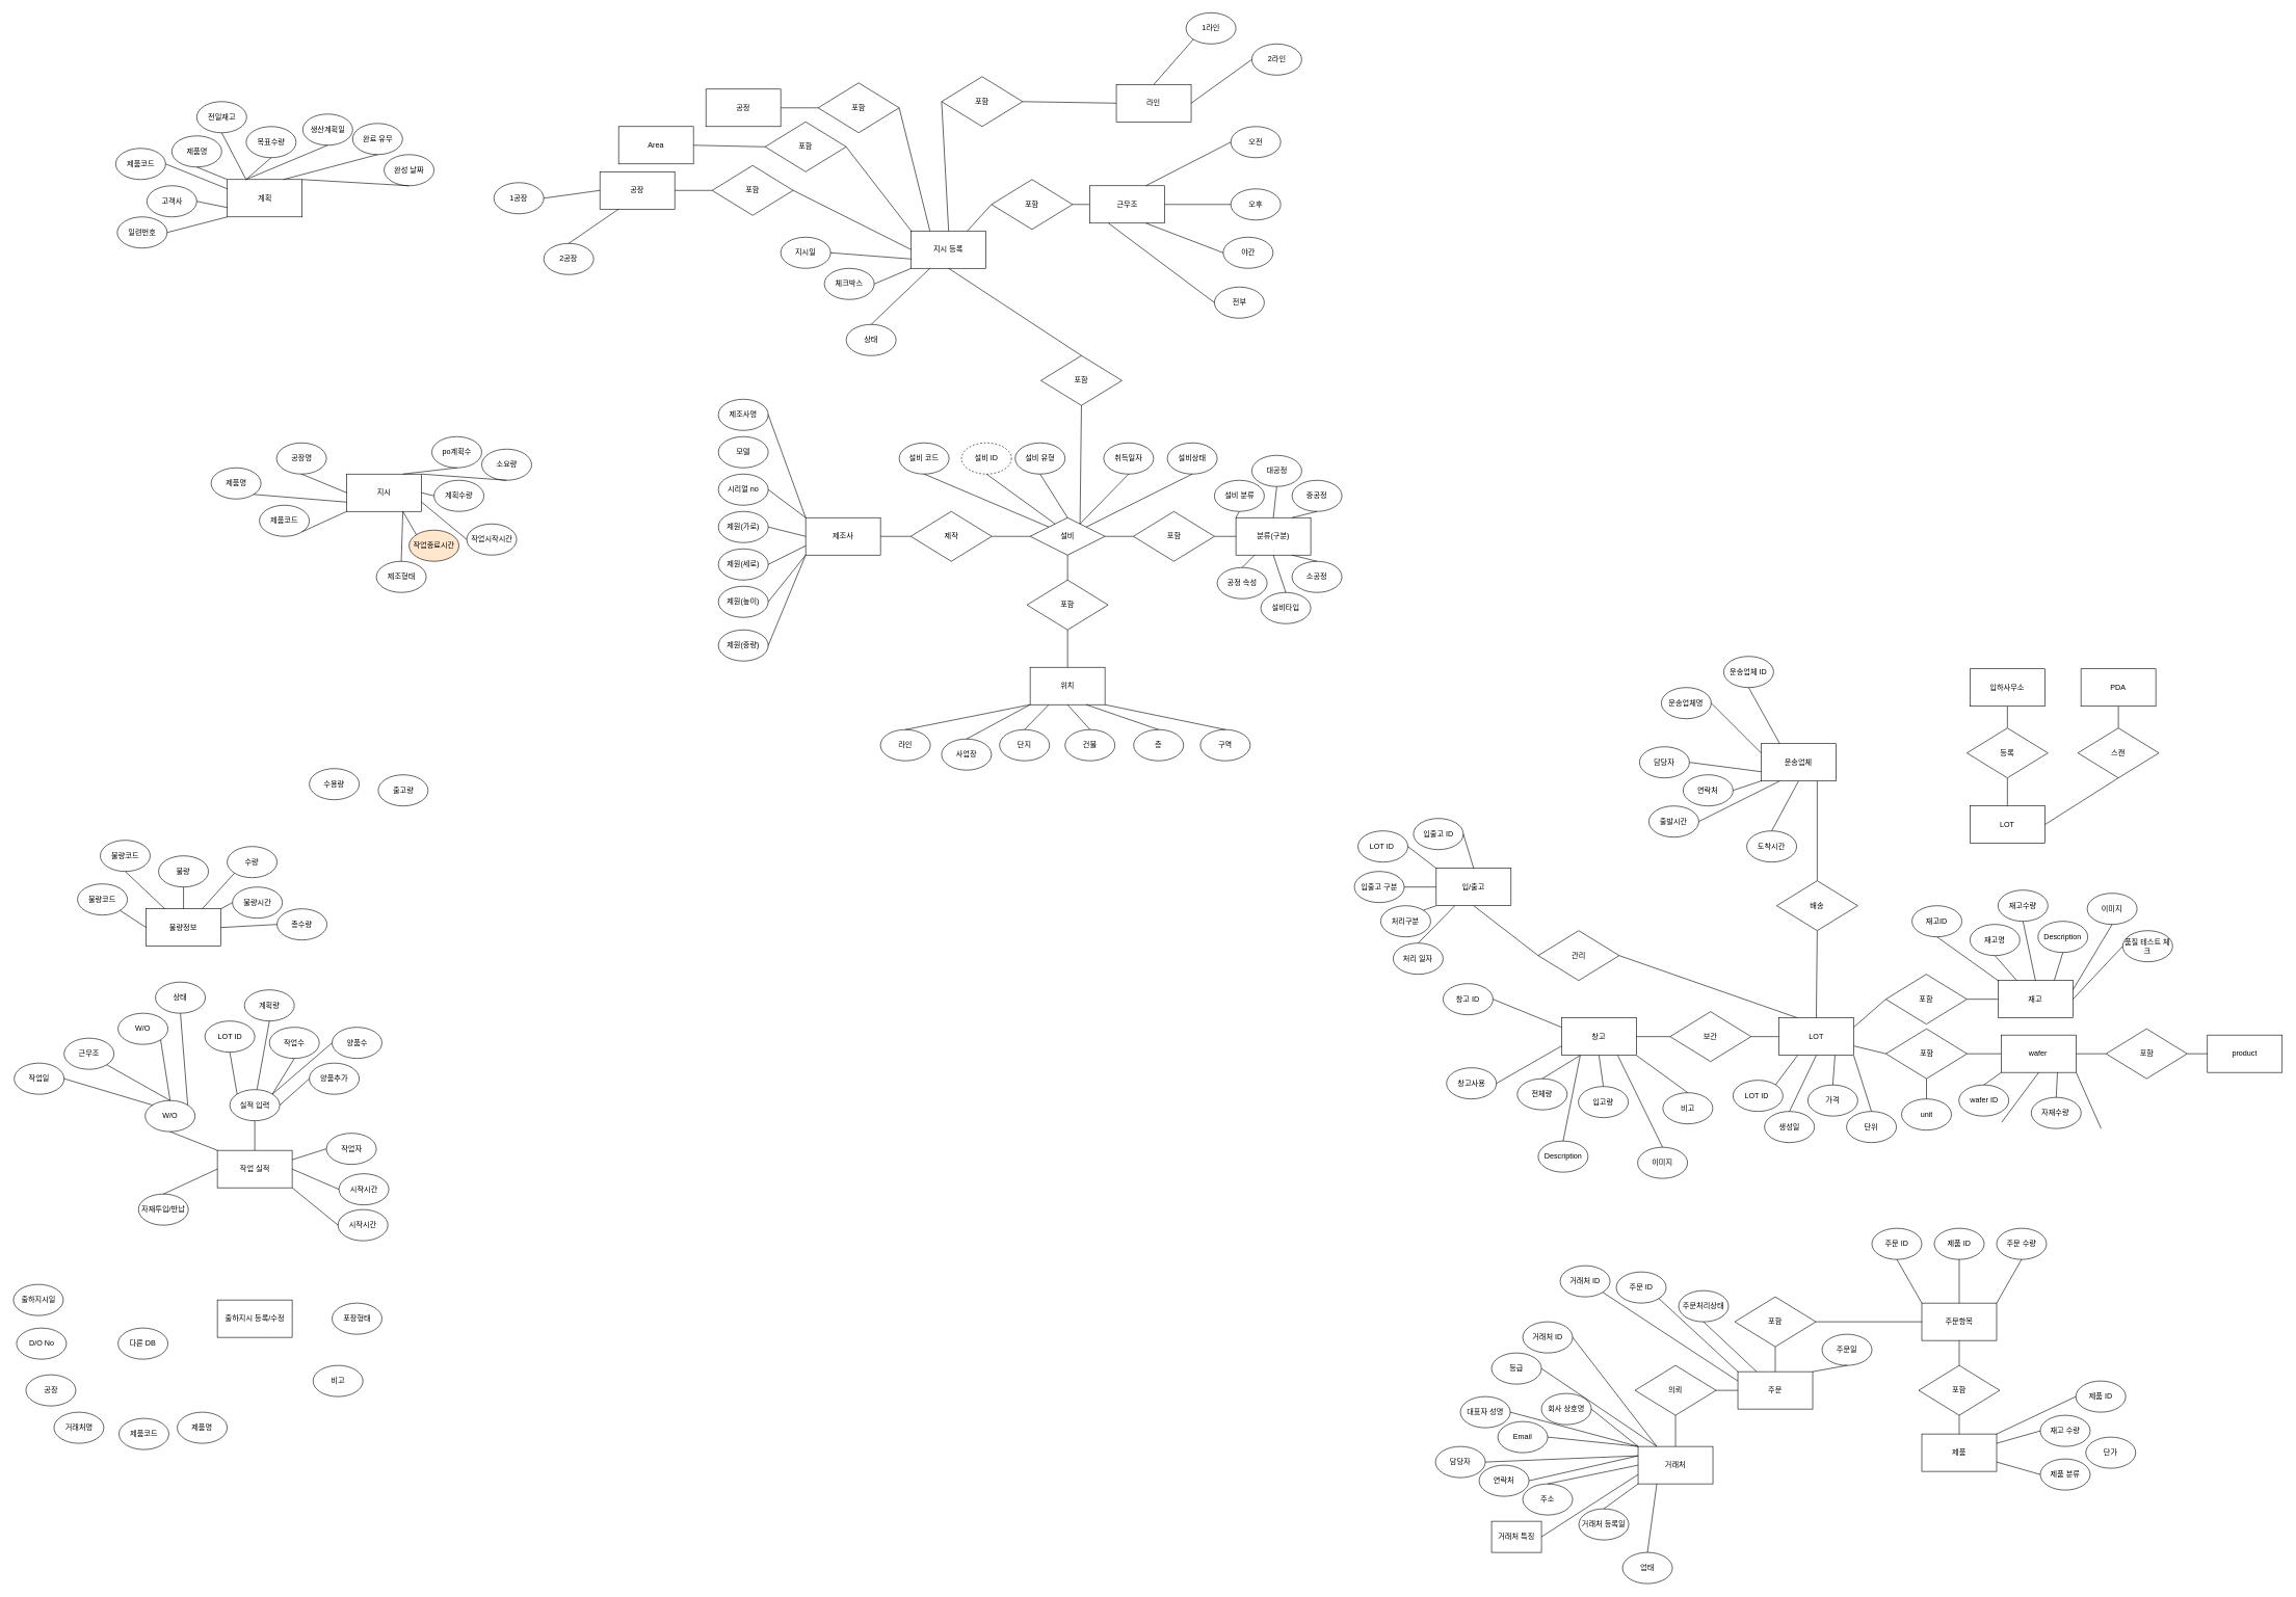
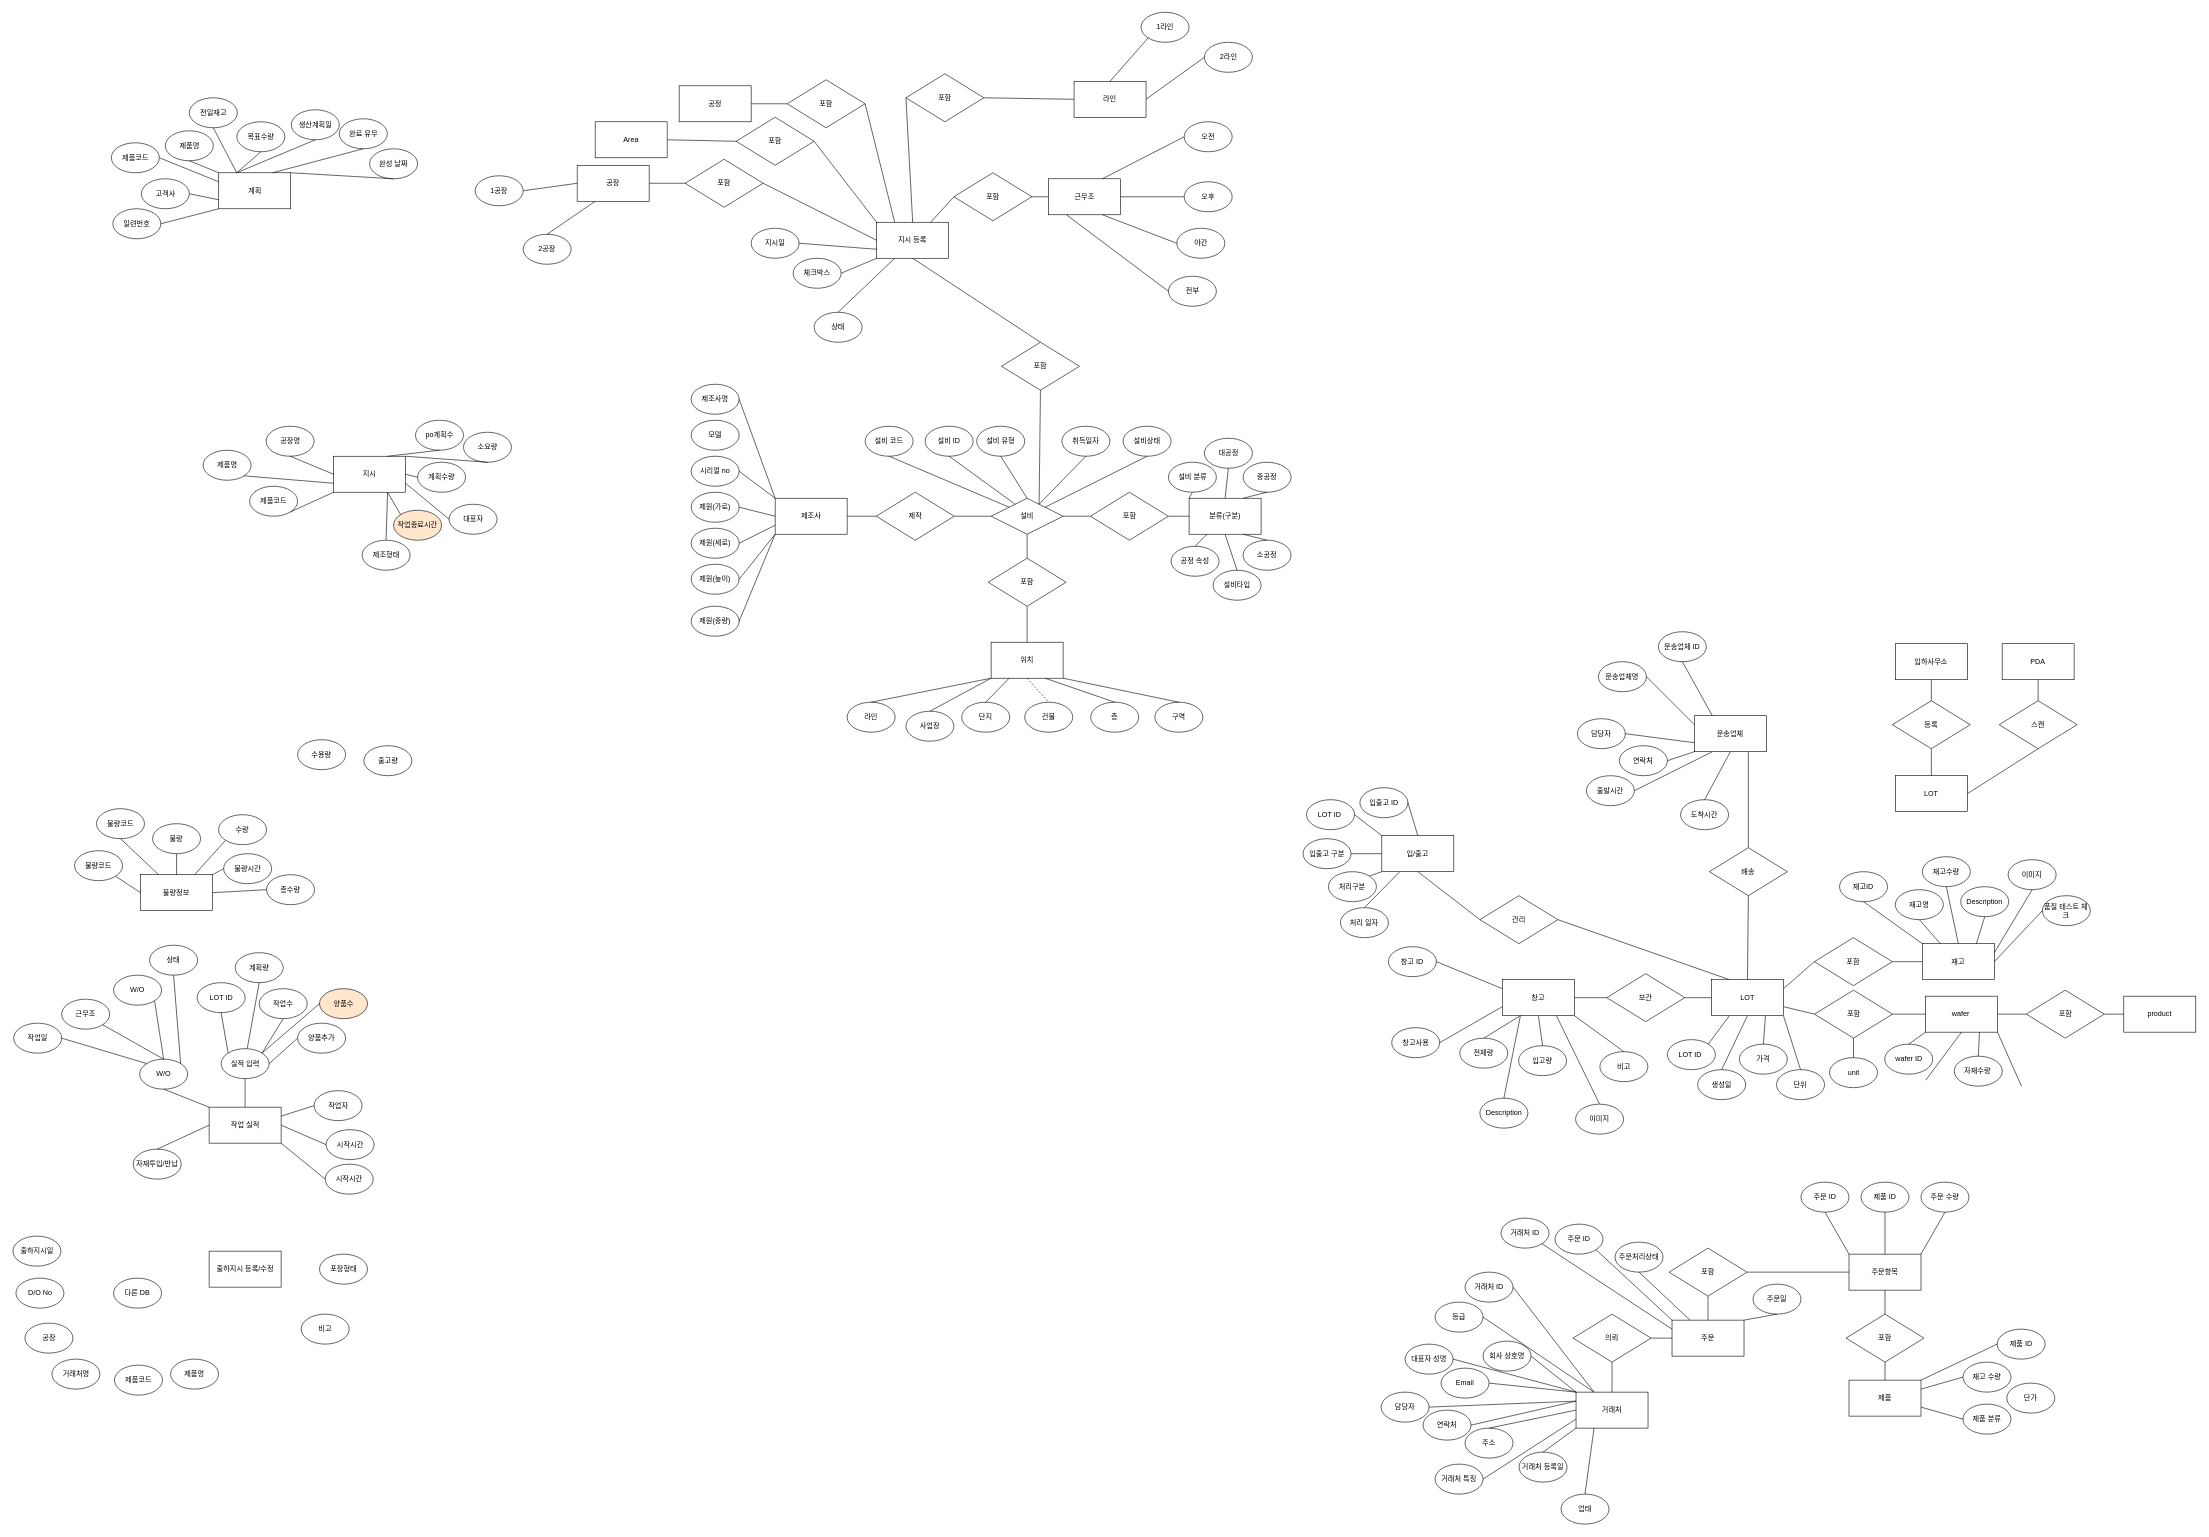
- <mxCell id="170" value="설비 ID" style="ellipse;whiteSpace=wrap;html=1;dashed=1;" vertex="1" parent="1"><mxGeometry x="1541" y="710" width="80" height="50" as="geometry" /></mxCell>
+ <mxCell id="170" value="설비 ID" style="ellipse;whiteSpace=wrap;html=1;" vertex="1" parent="1"><mxGeometry x="1541" y="710" width="80" height="50" as="geometry" /></mxCell>
- <mxCell id="257" value="작업시작시간" style="ellipse;whiteSpace=wrap;html=1;" vertex="1" parent="1"><mxGeometry x="747.5" y="840" width="80" height="50" as="geometry" /></mxCell>
+ <mxCell id="257" value="대표자" style="ellipse;whiteSpace=wrap;html=1;" vertex="1" parent="1"><mxGeometry x="747.5" y="840" width="80" height="50" as="geometry" /></mxCell>
- <mxCell id="196" value="" style="endArrow=none;html=1;exitX=0.5;exitY=1;exitDx=0;exitDy=0;entryX=0.5;entryY=0;entryDx=0;entryDy=0;" edge="1" parent="1" source="152" target="177"><mxGeometry width="50" height="50" relative="1" as="geometry"><mxPoint x="1751" y="1050" as="sourcePoint" /><mxPoint x="1751" y="1110" as="targetPoint" /></mxGeometry></mxCell>
+ <mxCell id="196" value="" style="endArrow=none;html=1;exitX=0.5;exitY=1;exitDx=0;exitDy=0;entryX=0.5;entryY=0;entryDx=0;entryDy=0;dashed=1;" edge="1" parent="1" source="152" target="177"><mxGeometry width="50" height="50" relative="1" as="geometry"><mxPoint x="1751" y="1050" as="sourcePoint" /><mxPoint x="1751" y="1110" as="targetPoint" /></mxGeometry></mxCell>
- <mxCell id="303" value="양품수" style="ellipse;whiteSpace=wrap;html=1;" vertex="1" parent="1"><mxGeometry x="531.5" y="1647.5" width="80" height="50" as="geometry" /></mxCell>
+ <mxCell id="303" value="양품수" style="ellipse;whiteSpace=wrap;html=1;fillColor=#ffe6cc;" vertex="1" parent="1"><mxGeometry x="531.5" y="1647.5" width="80" height="50" as="geometry" /></mxCell>
- <mxCell id="31" value="거래처 특징" style="whiteSpace=wrap;html=1;rounded=0;" vertex="1" parent="1"><mxGeometry x="2391" y="2440" width="80" height="50" as="geometry" /></mxCell>
+ <mxCell id="31" value="거래처 특징" style="ellipse;whiteSpace=wrap;html=1;" vertex="1" parent="1"><mxGeometry x="2391" y="2440" width="80" height="50" as="geometry" /></mxCell>
